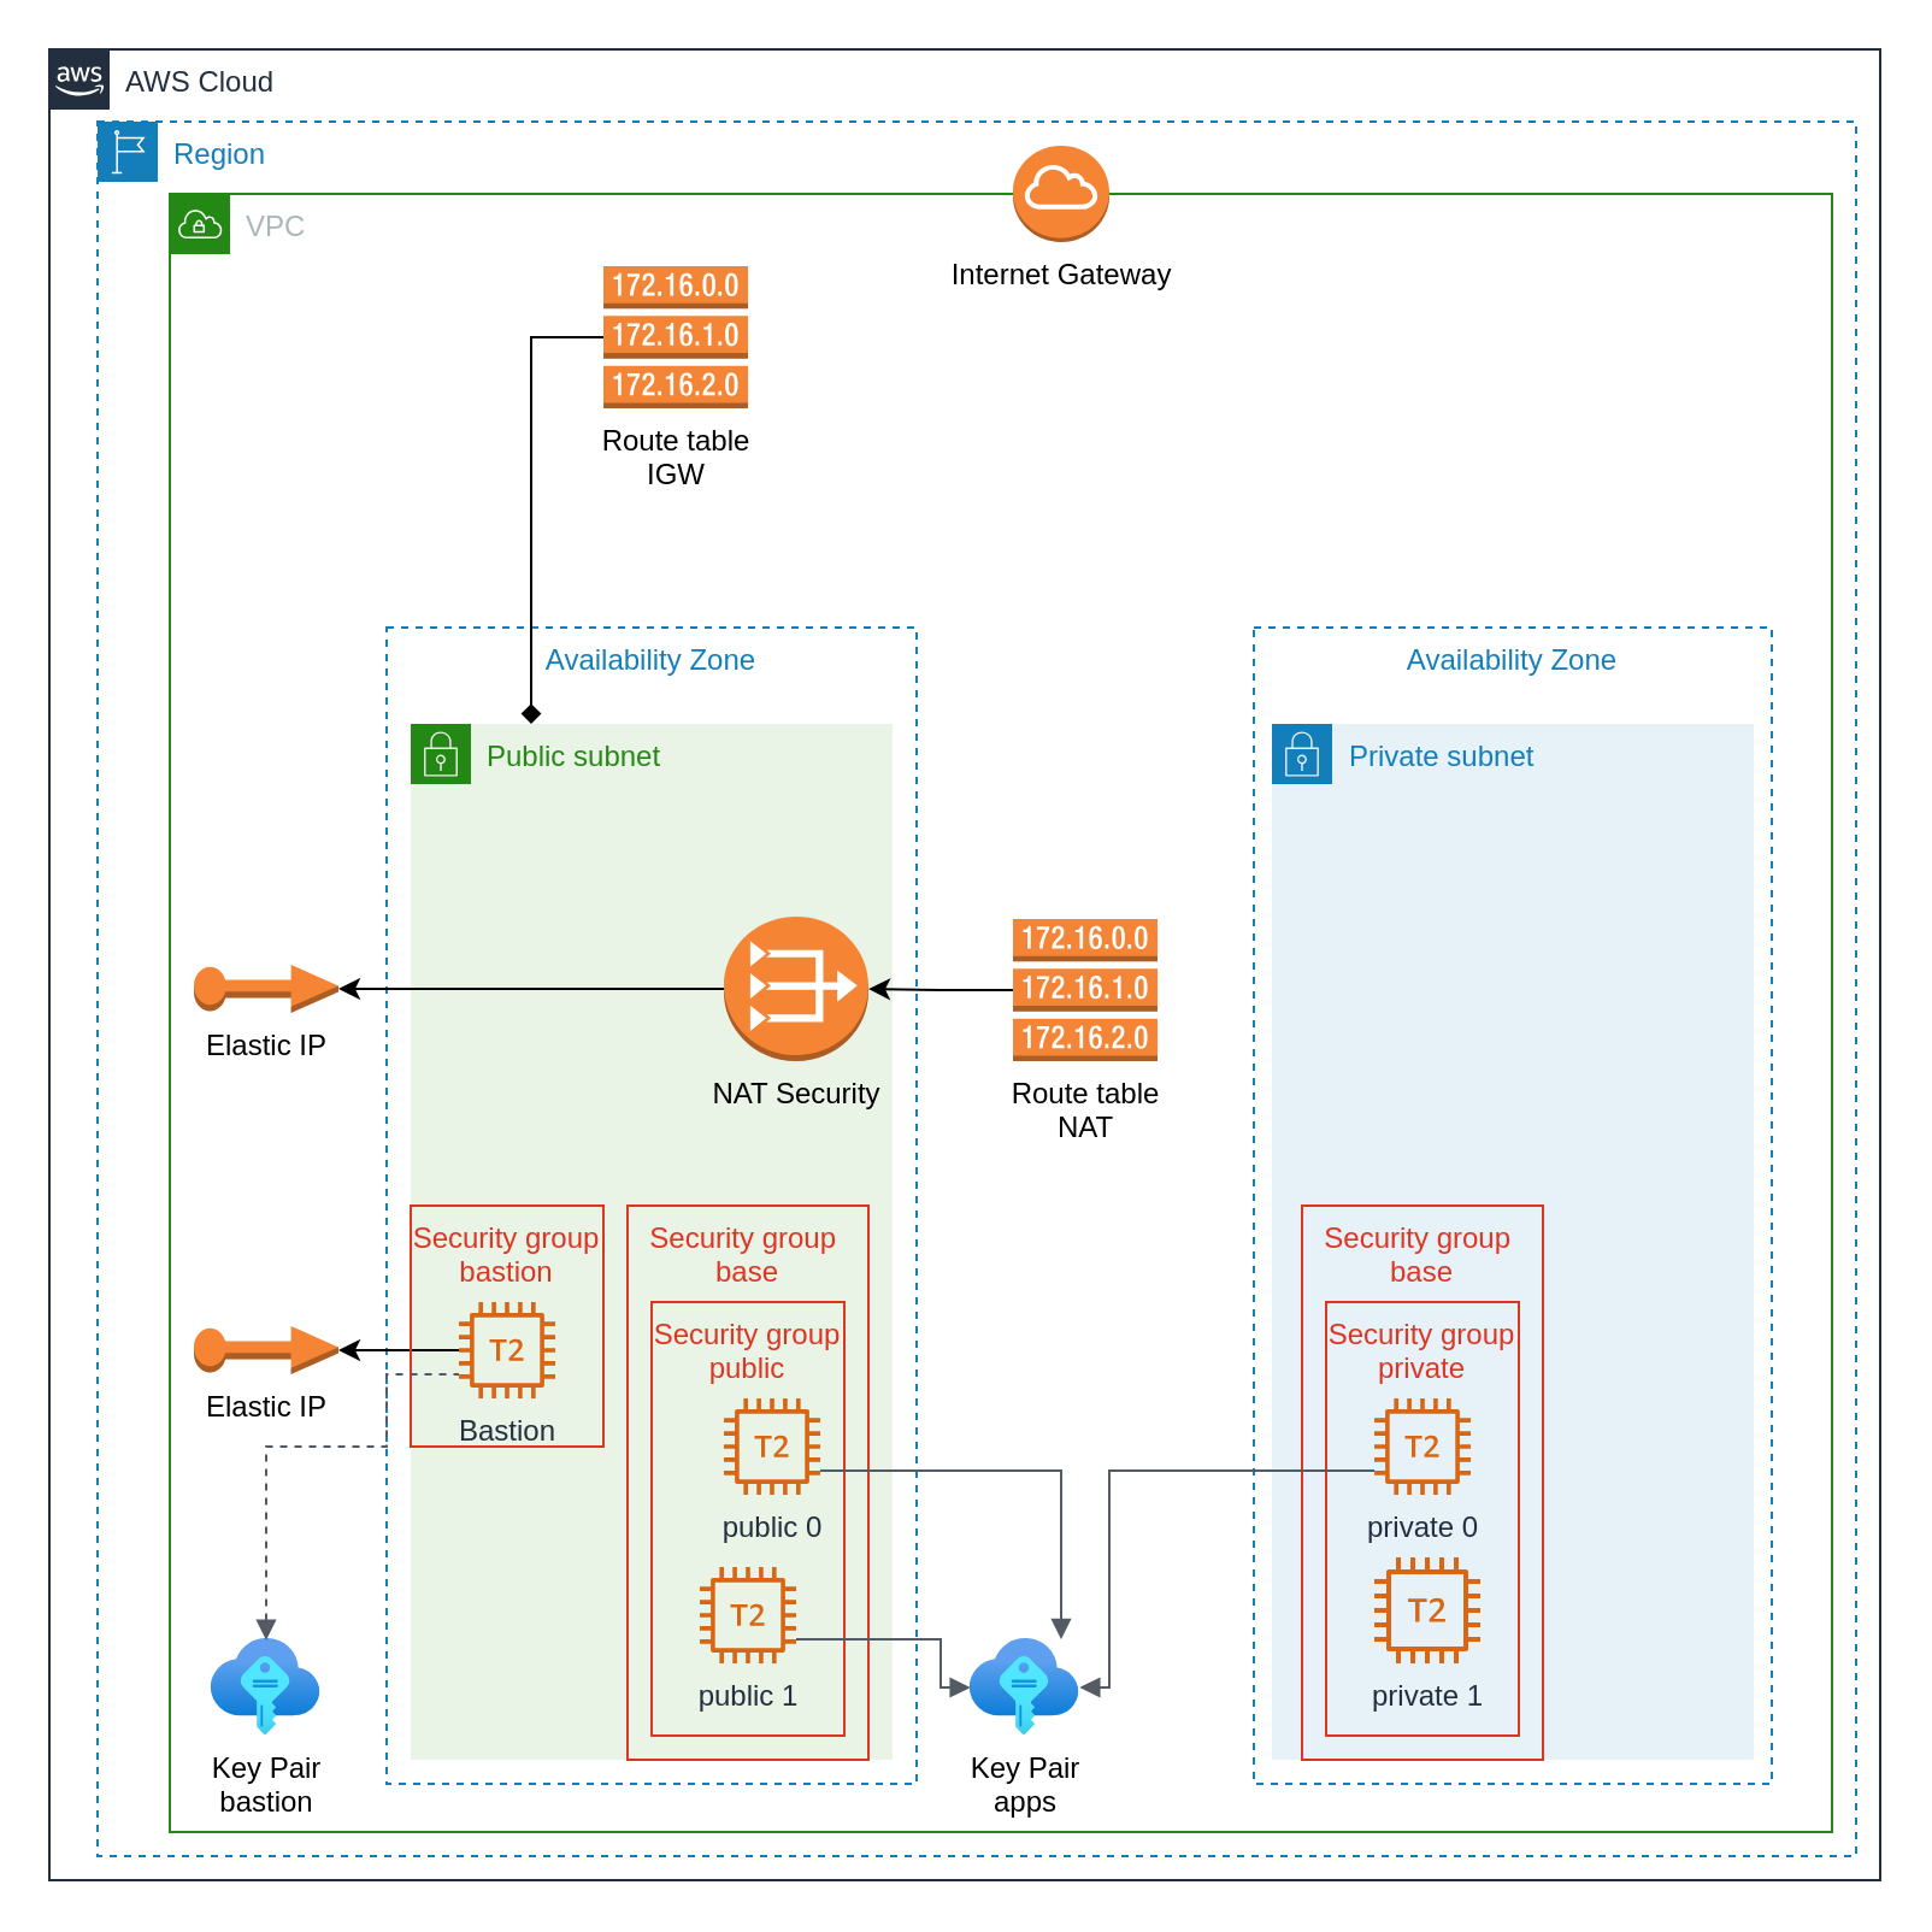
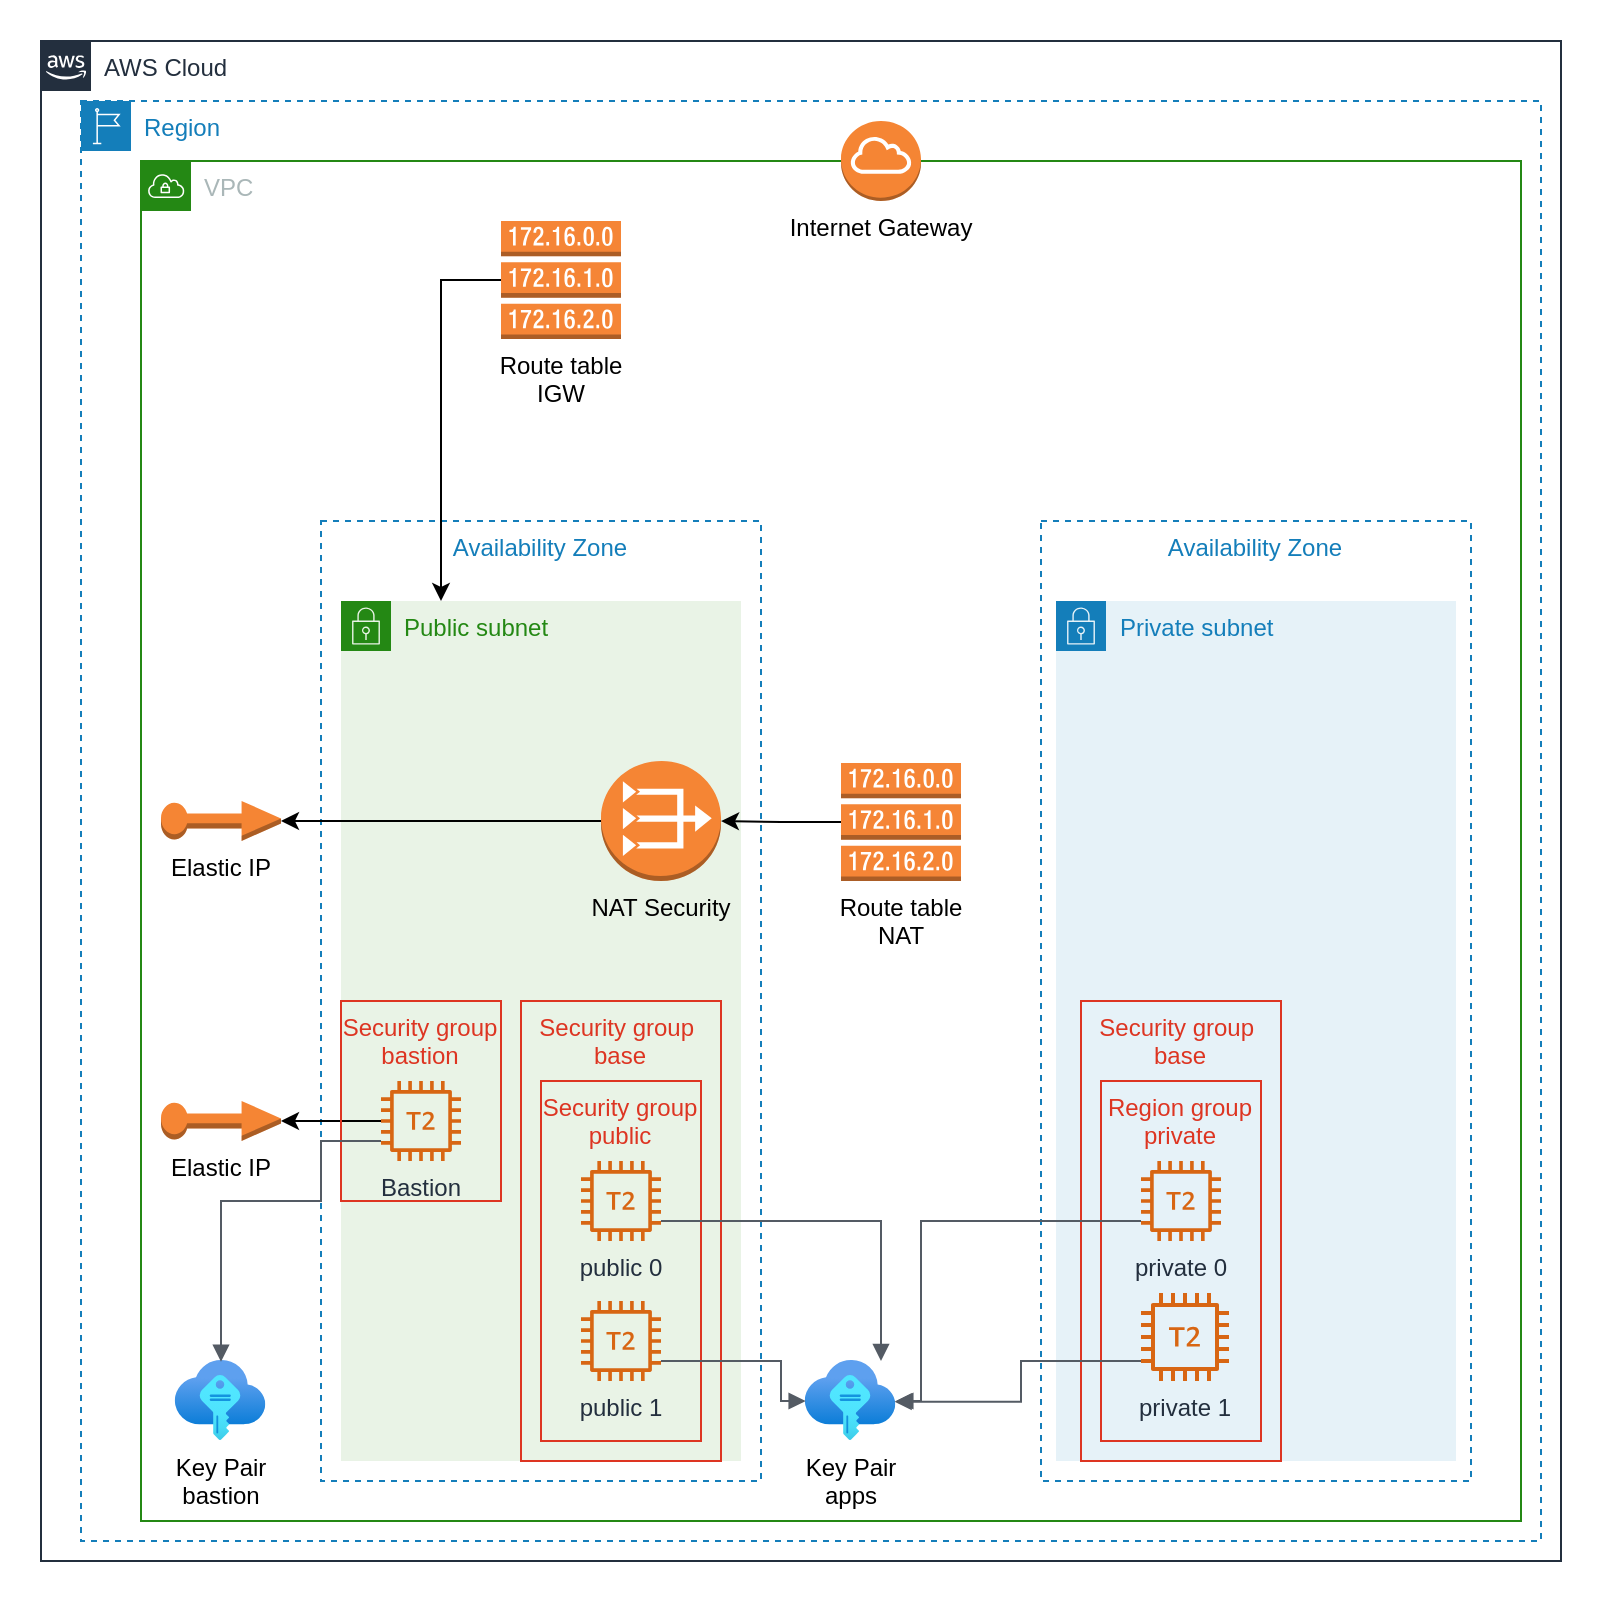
- <mxCell id="20" style="edgeStyle=orthogonalEdgeStyle;rounded=0;orthogonalLoop=1;jettySize=auto;html=1;exitX=0;exitY=0.5;exitDx=0;exitDy=0;exitPerimeter=0;entryX=0.25;entryY=0;entryDx=0;entryDy=0;endArrow=diamond;" edge="1" parent="1" source="21" target="6"><mxGeometry relative="1" as="geometry"><mxPoint x="220" y="290" as="targetPoint" /><Array as="points"><mxPoint x="220" y="140" /></Array></mxGeometry></mxCell>
+ <mxCell id="20" style="edgeStyle=orthogonalEdgeStyle;rounded=0;orthogonalLoop=1;jettySize=auto;html=1;exitX=0;exitY=0.5;exitDx=0;exitDy=0;exitPerimeter=0;entryX=0.25;entryY=0;entryDx=0;entryDy=0;" edge="1" parent="1" source="21" target="6"><mxGeometry relative="1" as="geometry"><mxPoint x="220" y="290" as="targetPoint" /><Array as="points"><mxPoint x="220" y="140" /></Array></mxGeometry></mxCell>
- <mxCell id="13" value="Security group&#10;private" style="fillColor=none;strokeColor=#DD3522;verticalAlign=top;fontStyle=0;fontColor=#DD3522;" vertex="1" parent="1"><mxGeometry x="550" y="540" width="80" height="180" as="geometry" /></mxCell>
+ <mxCell id="13" value="Region group&#10;private" style="fillColor=none;strokeColor=#DD3522;verticalAlign=top;fontStyle=0;fontColor=#DD3522;" vertex="1" parent="1"><mxGeometry x="550" y="540" width="80" height="180" as="geometry" /></mxCell>
- <mxCell id="30" value="" style="edgeStyle=orthogonalEdgeStyle;html=1;endArrow=none;elbow=vertical;startArrow=block;startFill=1;strokeColor=#545B64;rounded=0;exitX=0.5;exitY=0.009;exitDx=0;exitDy=0;exitPerimeter=0;dashed=1;" edge="1" parent="1" source="29" target="28"><mxGeometry width="100" relative="1" as="geometry"><mxPoint x="290" y="850" as="sourcePoint" /><mxPoint x="270" y="830" as="targetPoint" /><Array as="points"><mxPoint x="110" y="600" /><mxPoint x="160" y="600" /><mxPoint x="160" y="570" /></Array></mxGeometry></mxCell>
+ <mxCell id="30" value="" style="edgeStyle=orthogonalEdgeStyle;html=1;endArrow=none;elbow=vertical;startArrow=block;startFill=1;strokeColor=#545B64;rounded=0;exitX=0.5;exitY=0.009;exitDx=0;exitDy=0;exitPerimeter=0;" edge="1" parent="1" source="29" target="28"><mxGeometry width="100" relative="1" as="geometry"><mxPoint x="290" y="850" as="sourcePoint" /><mxPoint x="270" y="830" as="targetPoint" /><Array as="points"><mxPoint x="110" y="600" /><mxPoint x="160" y="600" /><mxPoint x="160" y="570" /></Array></mxGeometry></mxCell>
- <mxCell id="18" value="public 0" style="outlineConnect=0;fontColor=#232F3E;gradientColor=none;fillColor=#D86613;strokeColor=none;dashed=0;verticalLabelPosition=bottom;verticalAlign=top;align=center;html=1;fontSize=12;fontStyle=0;aspect=fixed;pointerEvents=1;shape=mxgraph.aws4.t2_instance;" vertex="1" parent="1"><mxGeometry x="300" y="580" width="40" height="40" as="geometry" /></mxCell>
+ <mxCell id="18" value="public 0" style="outlineConnect=0;fontColor=#232F3E;gradientColor=none;fillColor=#D86613;strokeColor=none;dashed=0;verticalLabelPosition=bottom;verticalAlign=top;align=center;html=1;fontSize=12;fontStyle=0;aspect=fixed;pointerEvents=1;shape=mxgraph.aws4.t2_instance;" vertex="1" parent="1"><mxGeometry x="290" y="580" width="40" height="40" as="geometry" /></mxCell>
+ <mxCell id="35" value="" style="edgeStyle=orthogonalEdgeStyle;html=1;endArrow=none;elbow=vertical;startArrow=block;startFill=1;strokeColor=#545B64;rounded=0;exitX=0.981;exitY=0.509;exitDx=0;exitDy=0;exitPerimeter=0;" edge="1" parent="1" source="31" target="14"><mxGeometry width="100" relative="1" as="geometry"><mxPoint x="444.67" y="710" as="sourcePoint" /><mxPoint x="340" y="690" as="targetPoint" /><Array as="points"><mxPoint x="510" y="700" /><mxPoint x="510" y="680" /></Array></mxGeometry></mxCell>
